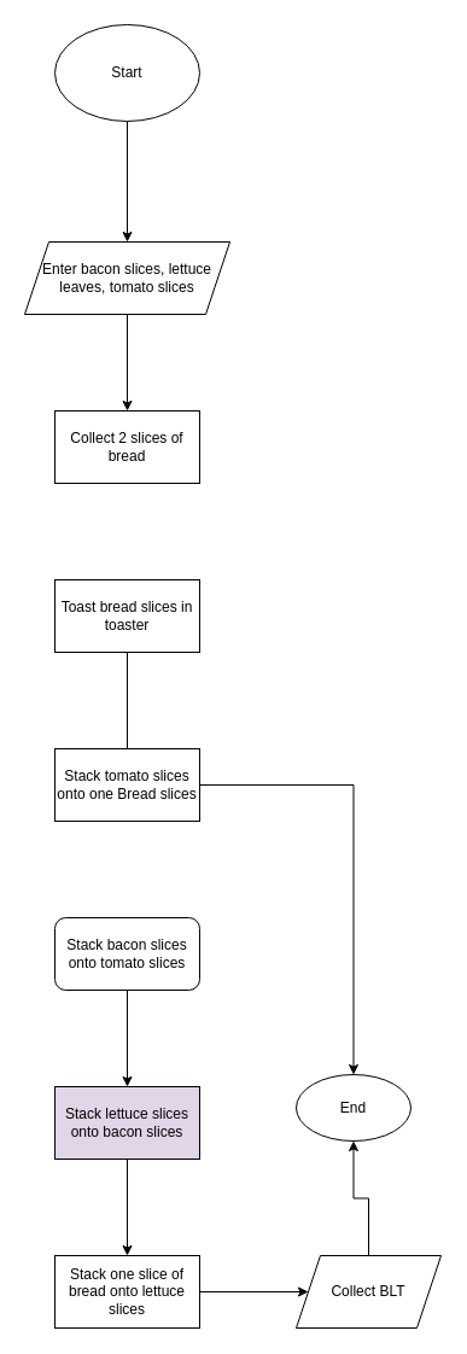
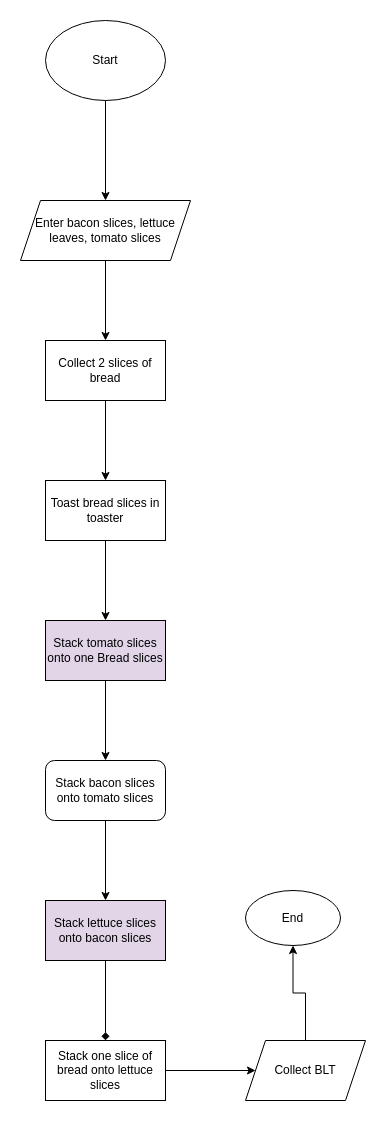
+ <mxCell id="6" value="" style="edgeStyle=orthogonalEdgeStyle;rounded=0;orthogonalLoop=1;jettySize=auto;html=1;" parent="1" source="7" target="9" edge="1"><mxGeometry relative="1" as="geometry" /></mxCell>
- <mxCell id="8" value="" style="edgeStyle=orthogonalEdgeStyle;rounded=0;orthogonalLoop=1;jettySize=auto;html=1;endArrow=none;" parent="1" source="9" target="11" edge="1"><mxGeometry relative="1" as="geometry" /></mxCell>
+ <mxCell id="8" value="" style="edgeStyle=orthogonalEdgeStyle;rounded=0;orthogonalLoop=1;jettySize=auto;html=1;" parent="1" source="9" target="11" edge="1"><mxGeometry relative="1" as="geometry" /></mxCell>
- <mxCell id="11" value="Stack tomato slices onto one Bread slices" style="whiteSpace=wrap;html=1;" parent="1" vertex="1"><mxGeometry x="45" y="620" width="120" height="60" as="geometry" /></mxCell>
+ <mxCell id="11" value="Stack tomato slices onto one Bread slices" style="whiteSpace=wrap;html=1;fillColor=#e1d5e7;" parent="1" vertex="1"><mxGeometry x="45" y="620" width="120" height="60" as="geometry" /></mxCell>
- <mxCell id="10" value="" style="edgeStyle=orthogonalEdgeStyle;rounded=0;orthogonalLoop=1;jettySize=auto;html=1;" parent="1" source="11" target="20" edge="1"><mxGeometry relative="1" as="geometry" /></mxCell>
+ <mxCell id="10" value="" style="edgeStyle=orthogonalEdgeStyle;rounded=0;orthogonalLoop=1;jettySize=auto;html=1;" parent="1" source="11" target="13" edge="1"><mxGeometry relative="1" as="geometry" /></mxCell>
- <mxCell id="14" value="" style="edgeStyle=orthogonalEdgeStyle;rounded=0;orthogonalLoop=1;jettySize=auto;html=1;" parent="1" source="15" target="17" edge="1"><mxGeometry relative="1" as="geometry" /></mxCell>
+ <mxCell id="14" value="" style="edgeStyle=orthogonalEdgeStyle;rounded=0;orthogonalLoop=1;jettySize=auto;html=1;endArrow=diamond;" parent="1" source="15" target="17" edge="1"><mxGeometry relative="1" as="geometry" /></mxCell>
